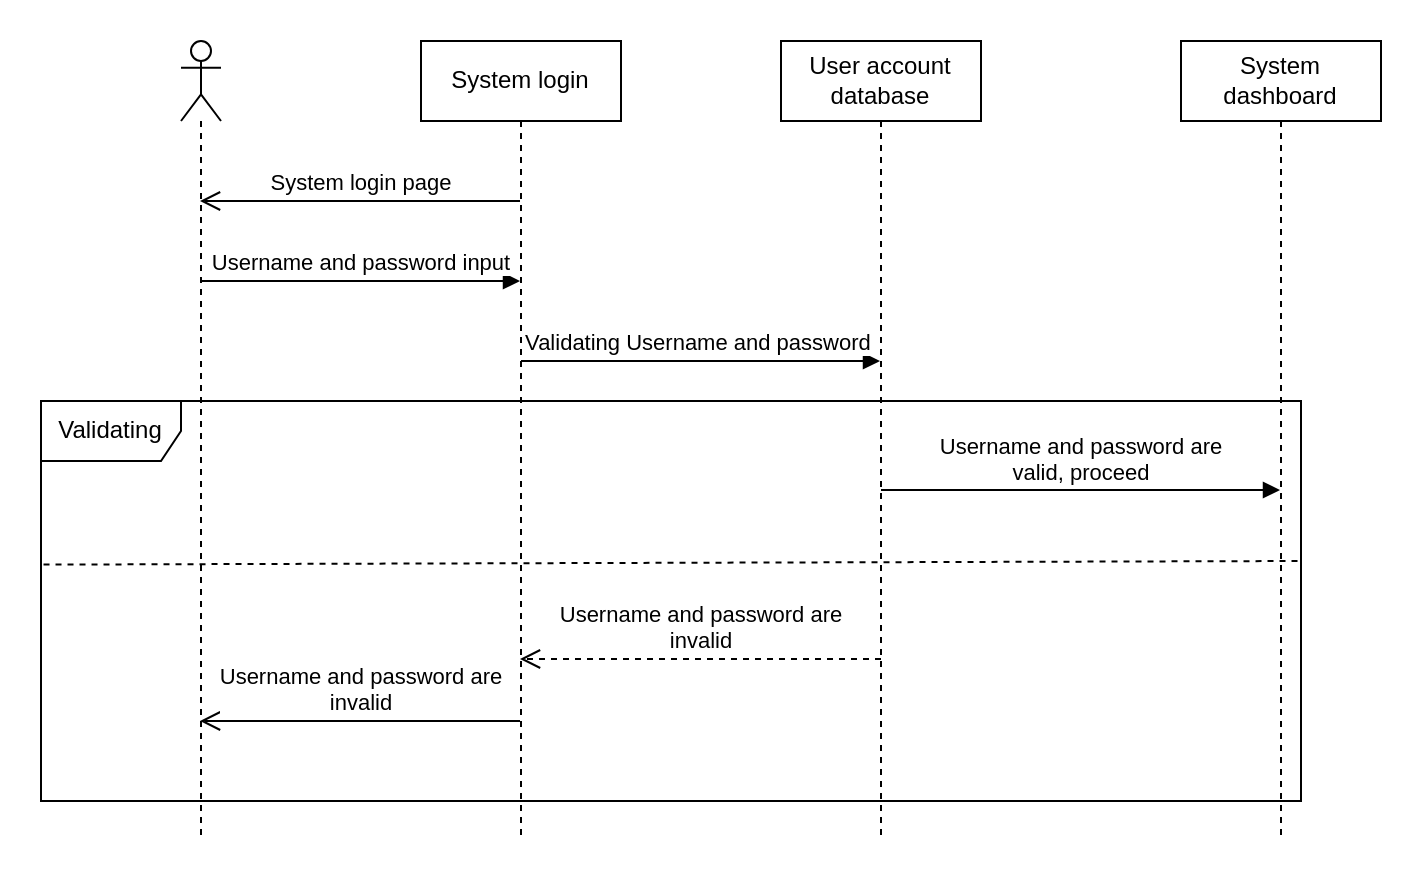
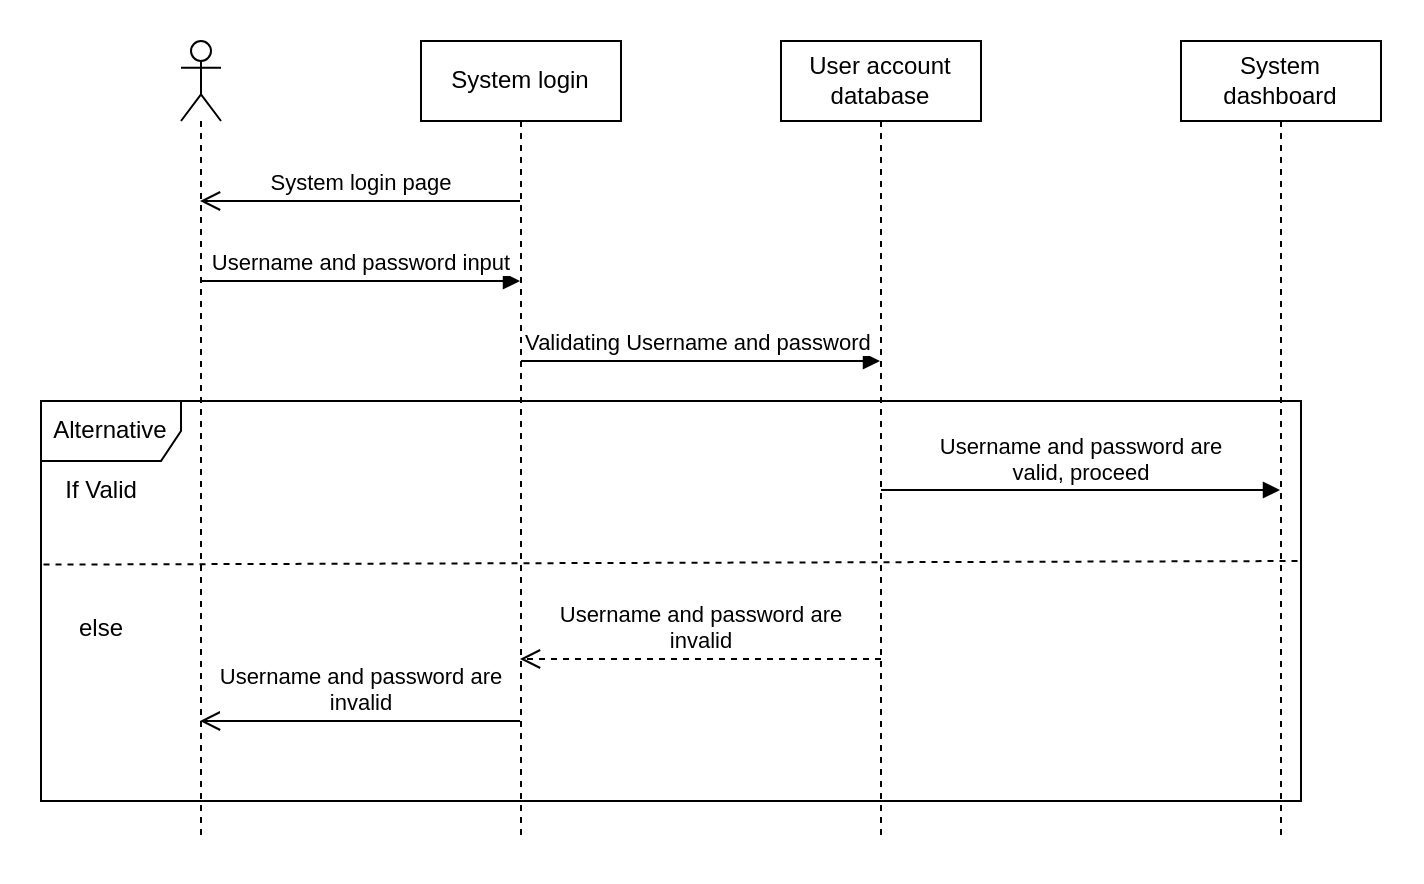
- <mxCell id="9" value="Validating" style="shape=umlFrame;whiteSpace=wrap;html=1;pointerEvents=0;width=70;height=30;" vertex="1" parent="1"><mxGeometry x="20" y="200" width="630" height="200" as="geometry" /></mxCell>
+ <mxCell id="9" value="Alternative" style="shape=umlFrame;whiteSpace=wrap;html=1;pointerEvents=0;width=70;height=30;" vertex="1" parent="1"><mxGeometry x="20" y="200" width="630" height="200" as="geometry" /></mxCell>
+ <mxCell id="10" value="If Valid" style="text;html=1;align=center;verticalAlign=middle;resizable=0;points=[];autosize=1;strokeColor=none;fillColor=none;" vertex="1" parent="1"><mxGeometry x="20" y="230" width="60" height="30" as="geometry" /></mxCell>
+ <mxCell id="13" value="else" style="text;html=1;align=center;verticalAlign=middle;resizable=0;points=[];autosize=1;strokeColor=none;fillColor=none;" vertex="1" parent="1"><mxGeometry x="25" y="299" width="50" height="30" as="geometry" /></mxCell>
